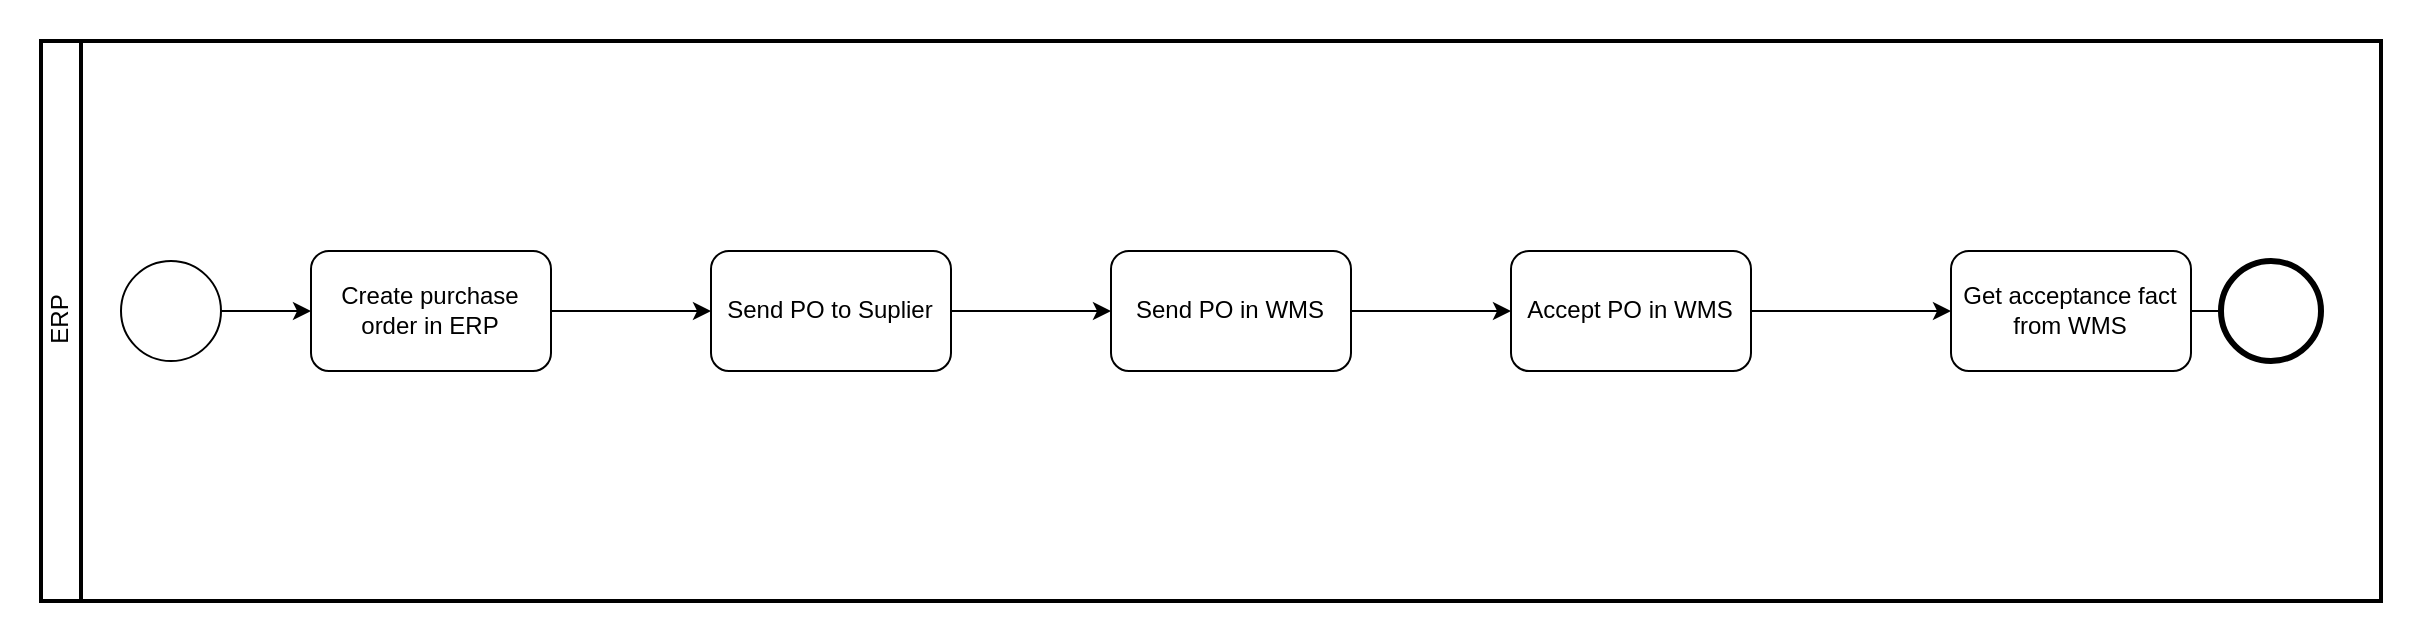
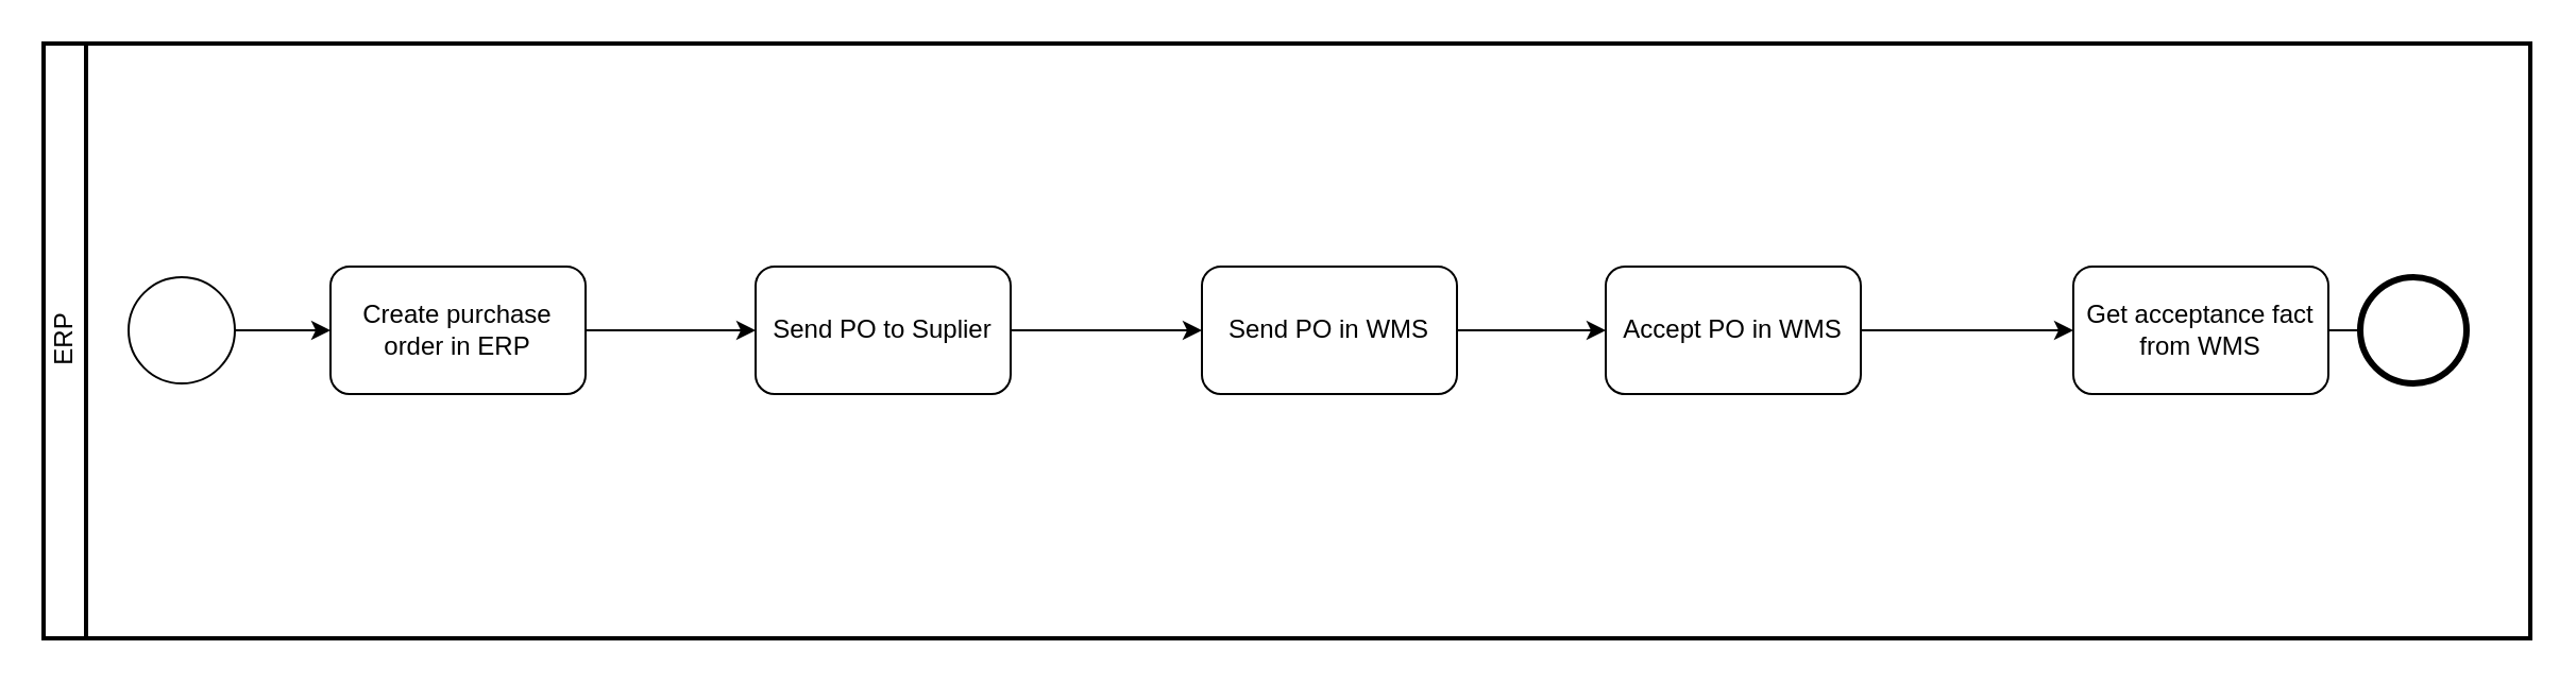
- <mxCell id="10" value="Send PO in WMS" style="rounded=1;whiteSpace=wrap;html=1;verticalAlign=middle;fillColor=rgb(255, 255, 255);strokeColor=rgb(0, 0, 0);fontColor=rgb(0, 0, 0);labelBackgroundColor=#ffffff;" vertex="1" parent="2"><mxGeometry x="535" y="105" width="120" height="60" as="geometry" /></mxCell>
+ <mxCell id="10" value="Send PO in WMS" style="rounded=1;whiteSpace=wrap;html=1;verticalAlign=middle;fillColor=rgb(255, 255, 255);strokeColor=rgb(0, 0, 0);fontColor=rgb(0, 0, 0);labelBackgroundColor=#ffffff;" vertex="1" parent="2"><mxGeometry x="545" y="105" width="120" height="60" as="geometry" /></mxCell>
